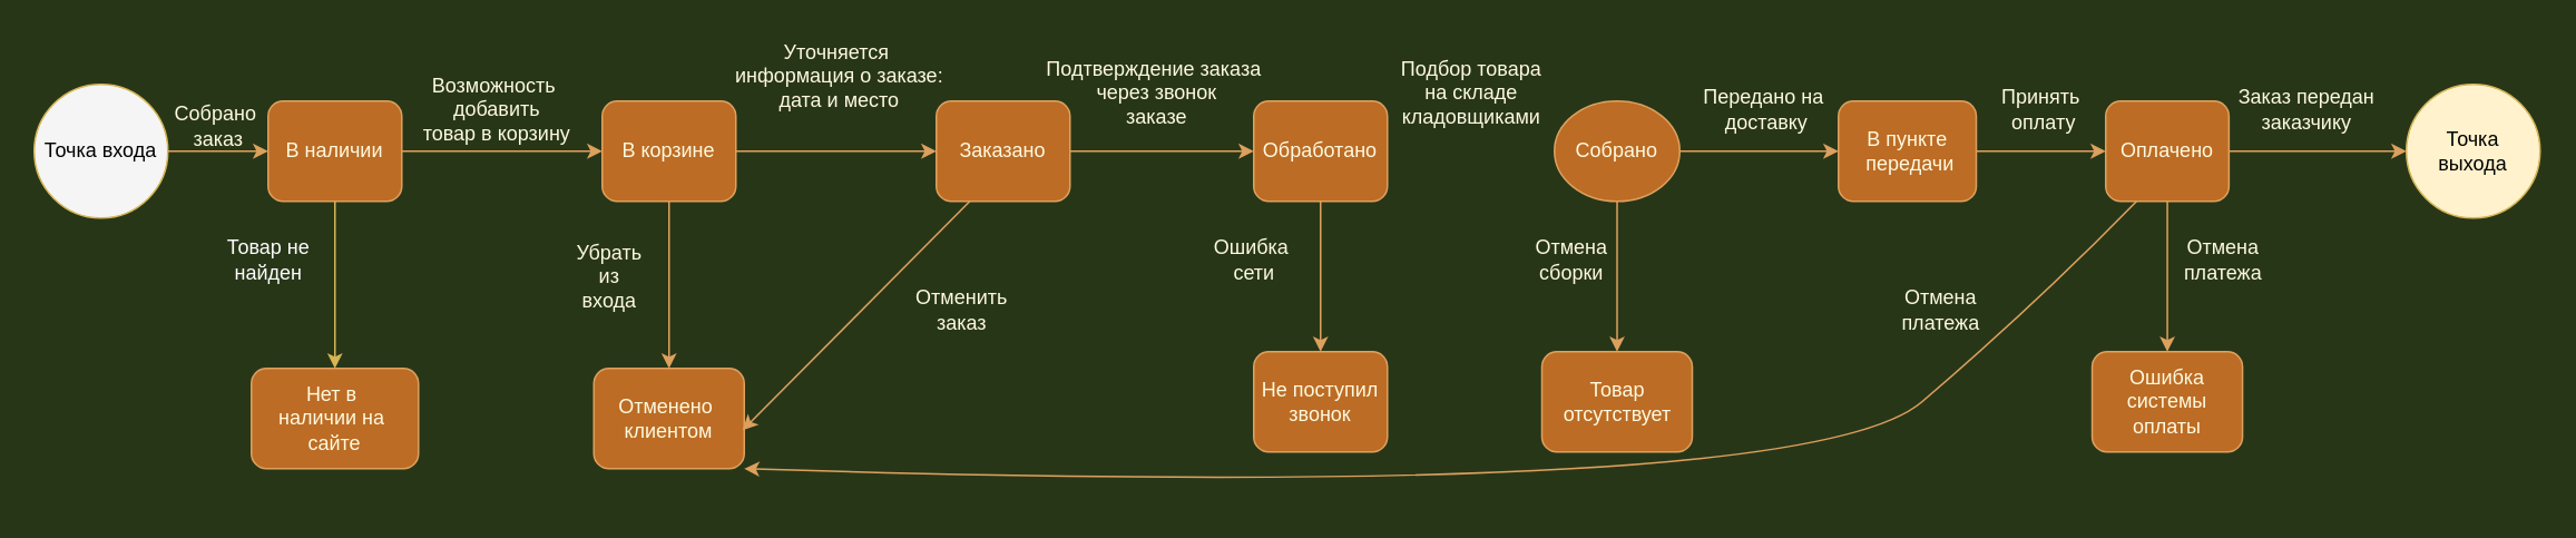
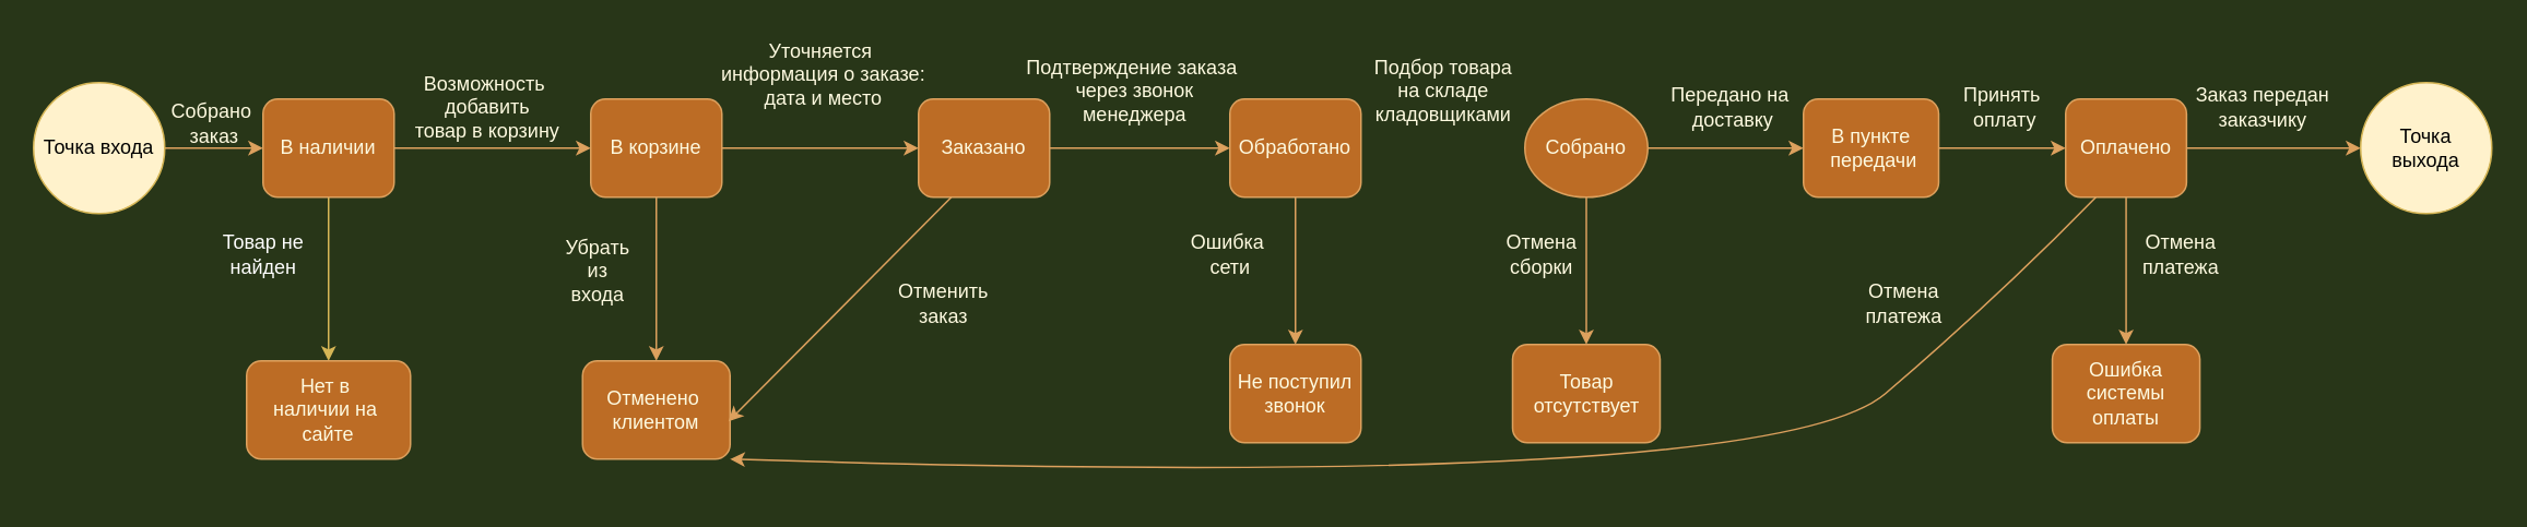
- <mxCell id="17" value="Подтверждение заказа&lt;br&gt;&amp;nbsp;через звонок&lt;br&gt;&amp;nbsp;заказе" style="text;html=1;align=center;verticalAlign=middle;resizable=0;points=[];autosize=1;fontColor=#FEFAE0;rounded=1;" parent="1" vertex="1"><mxGeometry x="620" y="30" width="140" height="50" as="geometry" /></mxCell>
+ <mxCell id="17" value="Подтверждение заказа&lt;br&gt;&amp;nbsp;через звонок&lt;br&gt;&amp;nbsp;менеджера" style="text;html=1;align=center;verticalAlign=middle;resizable=0;points=[];autosize=1;fontColor=#FEFAE0;rounded=1;" parent="1" vertex="1"><mxGeometry x="620" y="30" width="140" height="50" as="geometry" /></mxCell>
- <mxCell id="3" value="Точка входа" style="ellipse;whiteSpace=wrap;html=1;aspect=fixed;fillColor=#f5f5f5;strokeColor=#d6b656;rounded=1;" parent="1" vertex="1"><mxGeometry x="20" y="50" width="80" height="80" as="geometry" /></mxCell>
+ <mxCell id="3" value="Точка входа" style="ellipse;whiteSpace=wrap;html=1;aspect=fixed;fillColor=#fff2cc;strokeColor=#d6b656;rounded=1;" parent="1" vertex="1"><mxGeometry x="20" y="50" width="80" height="80" as="geometry" /></mxCell>
